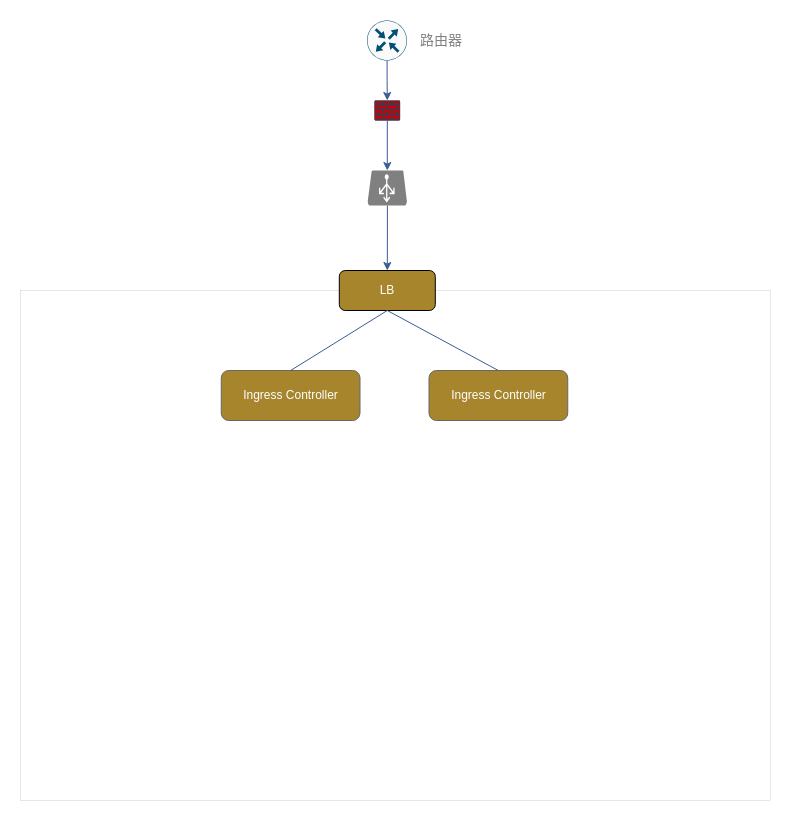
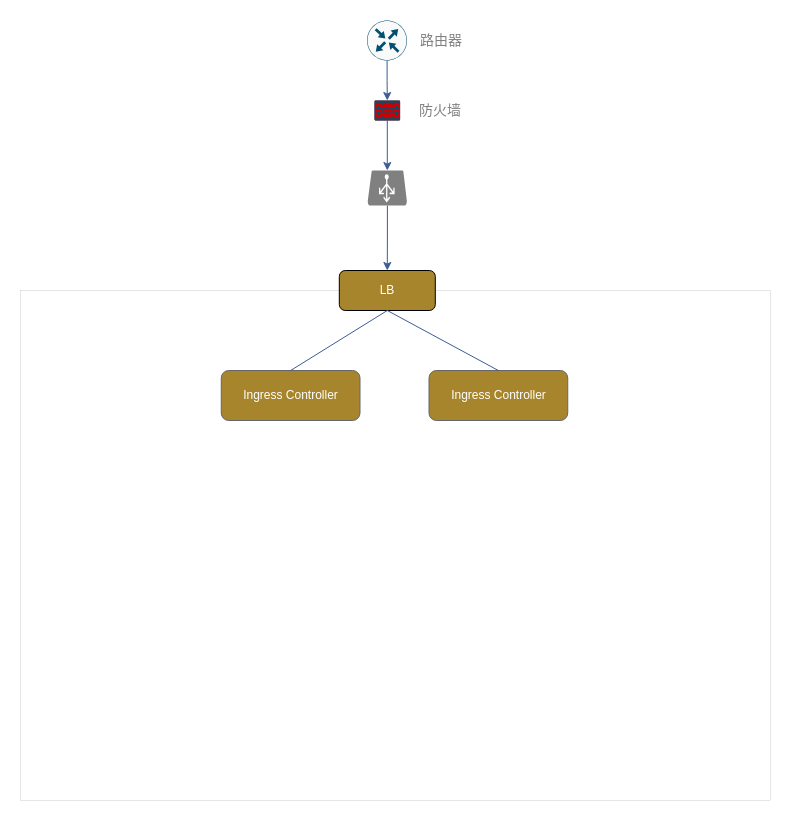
+ <mxCell id="12" value="&lt;font color=&quot;#808080&quot;&gt;防火墙&lt;/font&gt;" style="text;html=1;strokeColor=none;fillColor=none;align=center;verticalAlign=middle;whiteSpace=wrap;rounded=0;fontSize=14;fontColor=#FFFFFF;" vertex="1" parent="1"><mxGeometry x="409.44" y="95" width="61.5" height="30" as="geometry" /></mxCell>
